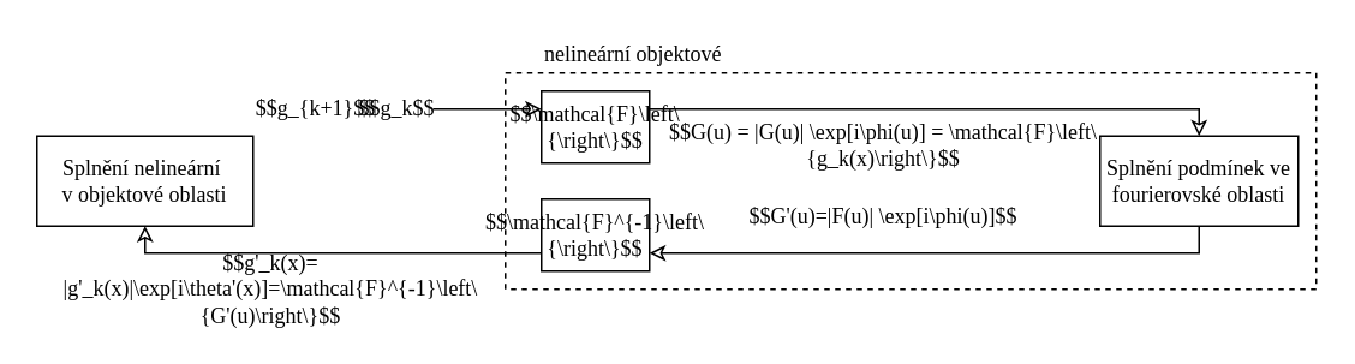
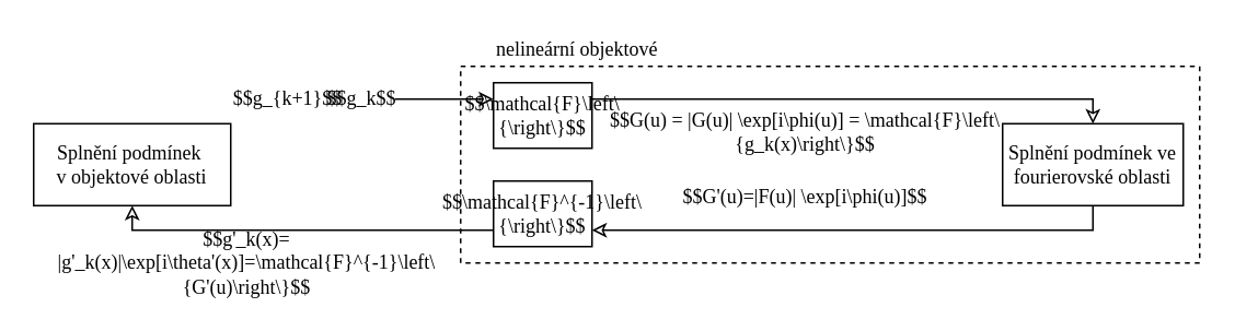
- <mxCell id="12" value="Splnění nelineární&amp;nbsp;&lt;div&gt;v objektové oblasti&lt;/div&gt;" style="rounded=0;whiteSpace=wrap;html=1;fontFamily=Georgia;" vertex="1" parent="1"><mxGeometry x="20" y="75" width="120" height="50" as="geometry" /></mxCell>
+ <mxCell id="12" value="Splnění podmínek&amp;nbsp;&lt;div&gt;v objektové oblasti&lt;/div&gt;" style="rounded=0;whiteSpace=wrap;html=1;fontFamily=Georgia;" vertex="1" parent="1"><mxGeometry x="20" y="75" width="120" height="50" as="geometry" /></mxCell>
